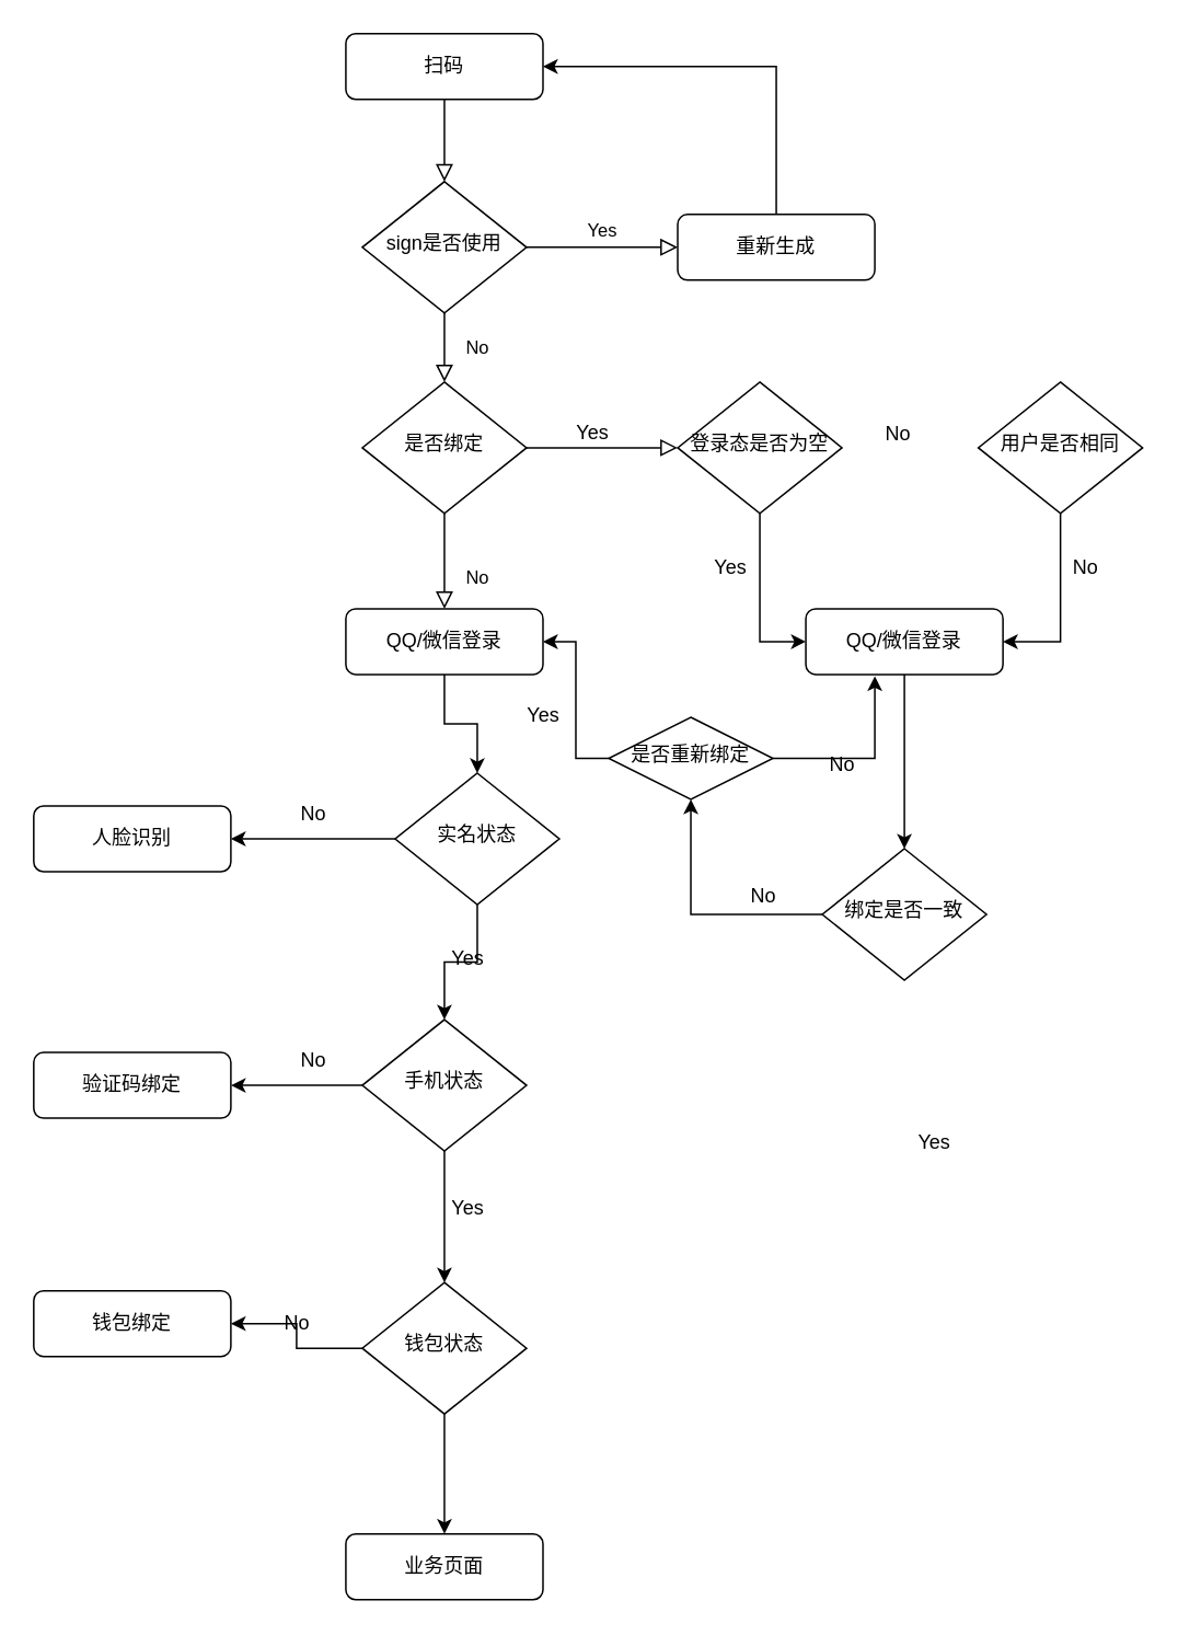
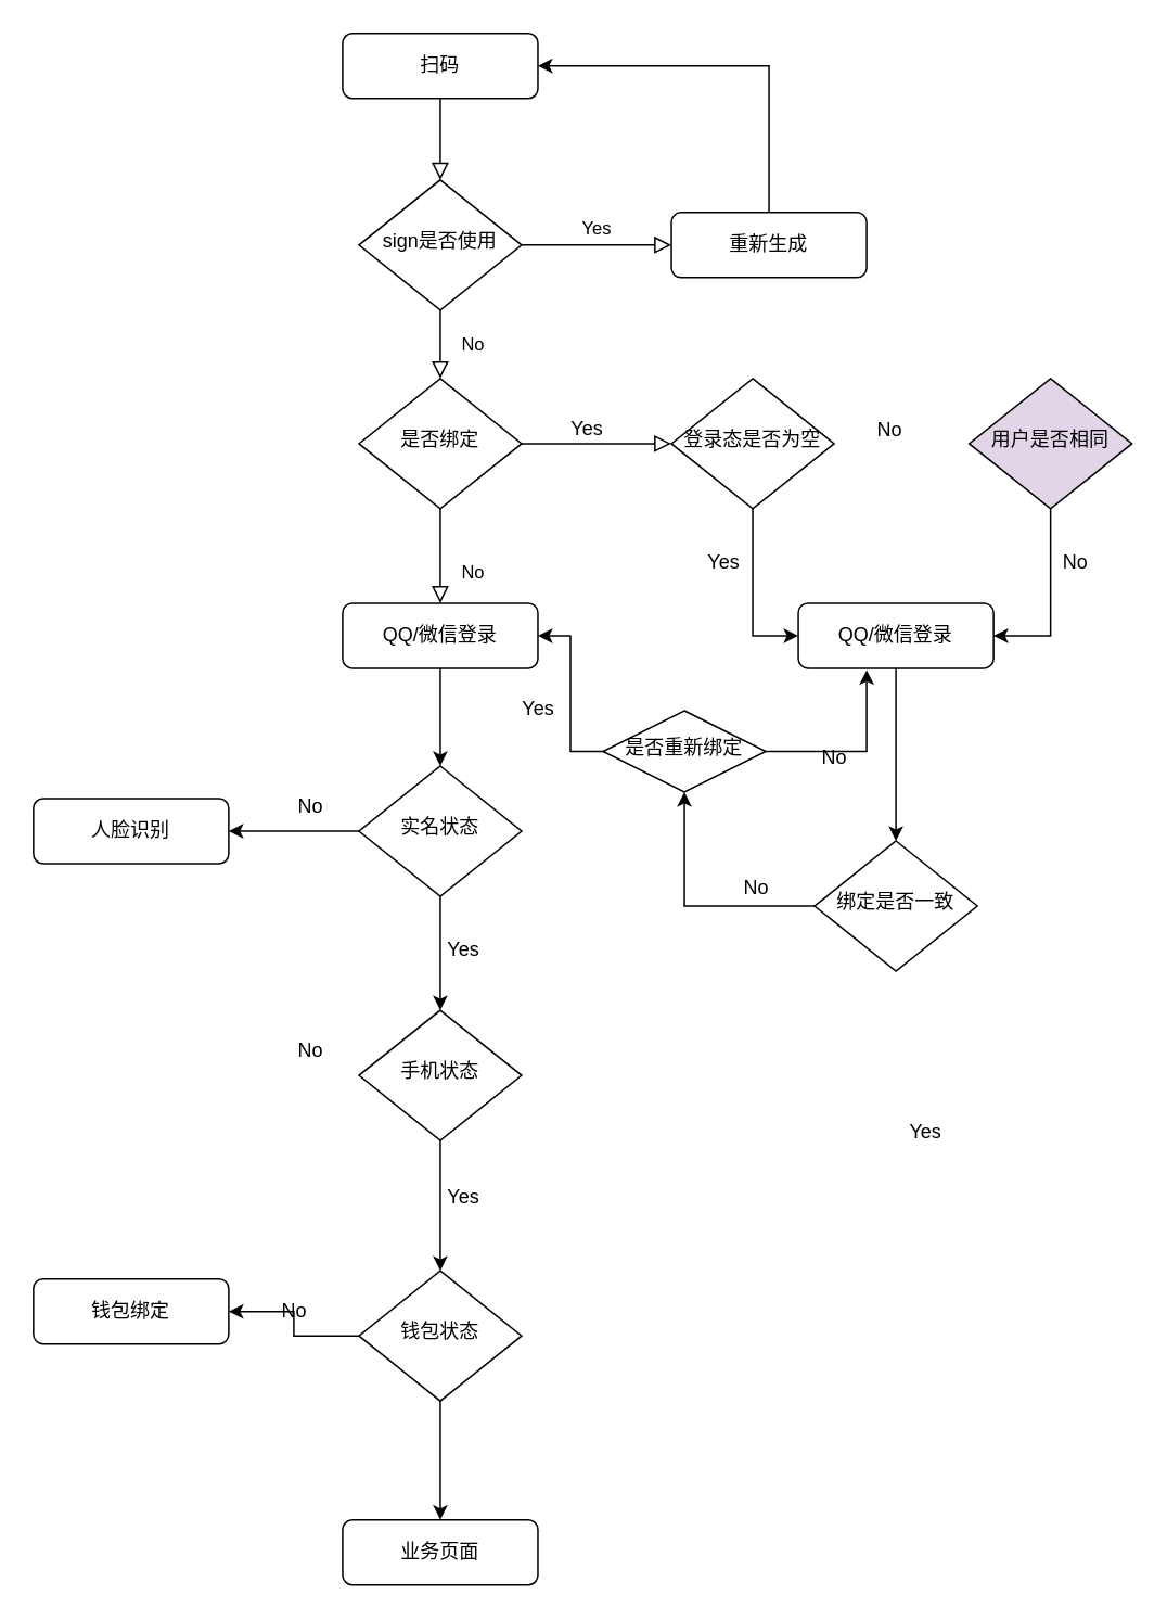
- <mxCell id="37" value="用户是否相同" style="rhombus;whiteSpace=wrap;html=1;shadow=0;fontFamily=Helvetica;fontSize=12;align=center;strokeWidth=1;spacing=6;spacingTop=-4;" vertex="1" parent="1"><mxGeometry x="595" y="232" width="100" height="80" as="geometry" /></mxCell>
+ <mxCell id="37" value="用户是否相同" style="rhombus;whiteSpace=wrap;html=1;shadow=0;fontFamily=Helvetica;fontSize=12;align=center;strokeWidth=1;spacing=6;spacingTop=-4;fillColor=#e1d5e7;" vertex="1" parent="1"><mxGeometry x="595" y="232" width="100" height="80" as="geometry" /></mxCell>
- <mxCell id="16" value="实名状态" style="rhombus;whiteSpace=wrap;html=1;shadow=0;fontFamily=Helvetica;fontSize=12;align=center;strokeWidth=1;spacing=6;spacingTop=-4;" vertex="1" parent="1"><mxGeometry x="240" y="470" width="100" height="80" as="geometry" /></mxCell>
+ <mxCell id="16" value="实名状态" style="rhombus;whiteSpace=wrap;html=1;shadow=0;fontFamily=Helvetica;fontSize=12;align=center;strokeWidth=1;spacing=6;spacingTop=-4;" vertex="1" parent="1"><mxGeometry x="220" y="470" width="100" height="80" as="geometry" /></mxCell>
- <mxCell id="26" value="验证码绑定" style="rounded=1;whiteSpace=wrap;html=1;fontSize=12;glass=0;strokeWidth=1;shadow=0;" vertex="1" parent="1"><mxGeometry x="20" y="640" width="120" height="40" as="geometry" /></mxCell>
- <mxCell id="18" style="edgeStyle=orthogonalEdgeStyle;rounded=0;orthogonalLoop=1;jettySize=auto;html=1;entryX=1;entryY=0.5;entryDx=0;entryDy=0;" edge="1" parent="1" source="19" target="26"><mxGeometry relative="1" as="geometry" /></mxCell>
